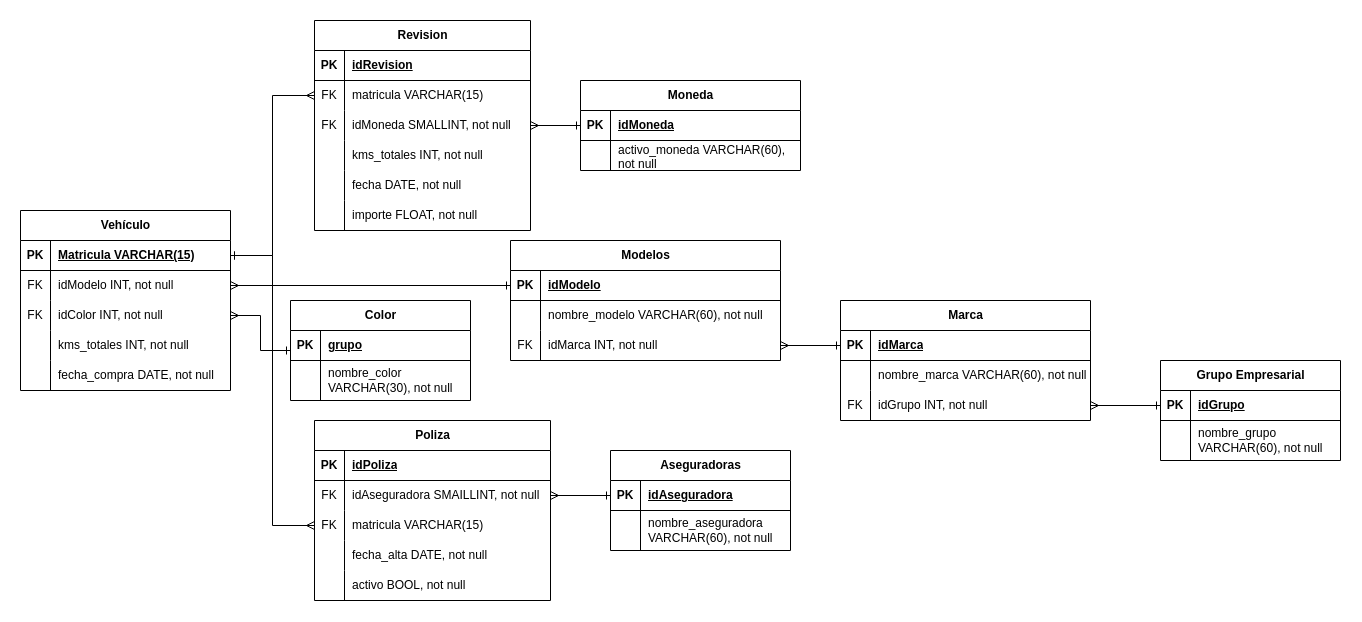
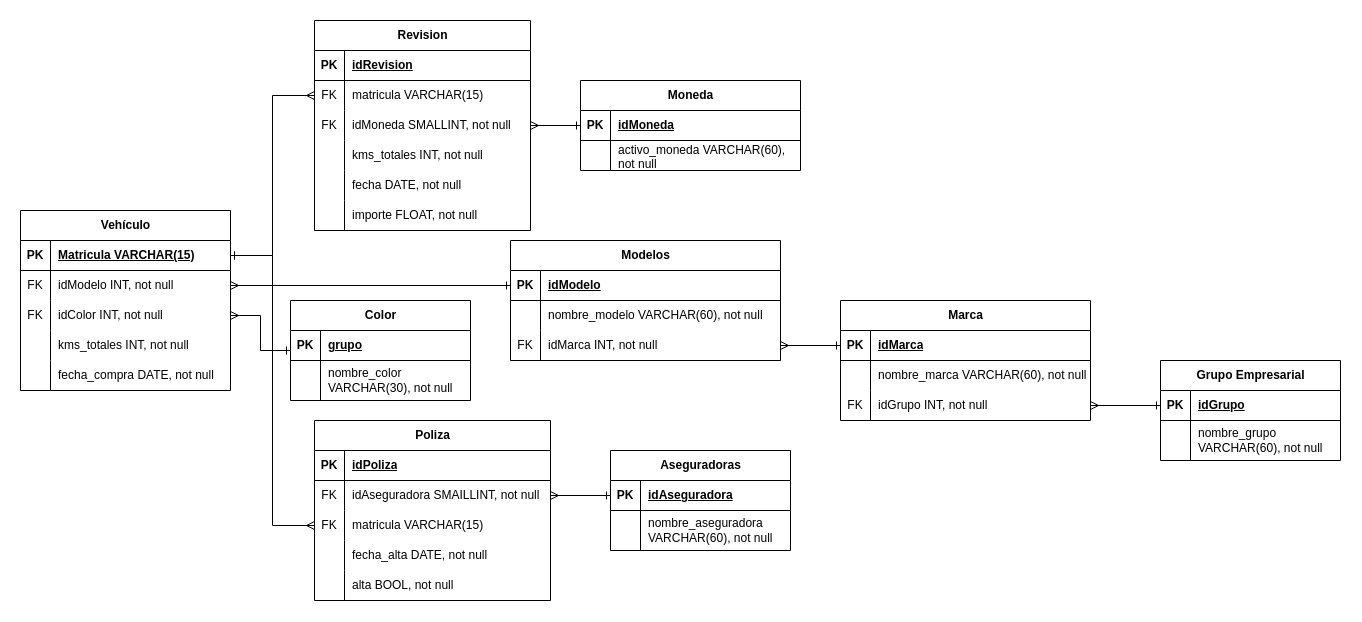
- <mxCell id="74" value="&lt;font style=&quot;vertical-align: inherit;&quot;&gt;&lt;font style=&quot;vertical-align: inherit;&quot;&gt;activo BOOL, not null&lt;/font&gt;&lt;/font&gt;" style="shape=partialRectangle;connectable=0;fillColor=none;top=0;left=0;bottom=0;right=0;align=left;spacingLeft=6;overflow=hidden;whiteSpace=wrap;html=1;" parent="72" vertex="1"><mxGeometry x="30" width="206" height="30" as="geometry"><mxRectangle width="206" height="30" as="alternateBounds" /></mxGeometry></mxCell>
+ <mxCell id="74" value="&lt;font style=&quot;vertical-align: inherit;&quot;&gt;&lt;font style=&quot;vertical-align: inherit;&quot;&gt;alta BOOL, not null&lt;/font&gt;&lt;/font&gt;" style="shape=partialRectangle;connectable=0;fillColor=none;top=0;left=0;bottom=0;right=0;align=left;spacingLeft=6;overflow=hidden;whiteSpace=wrap;html=1;" parent="72" vertex="1"><mxGeometry x="30" width="206" height="30" as="geometry"><mxRectangle width="206" height="30" as="alternateBounds" /></mxGeometry></mxCell>
